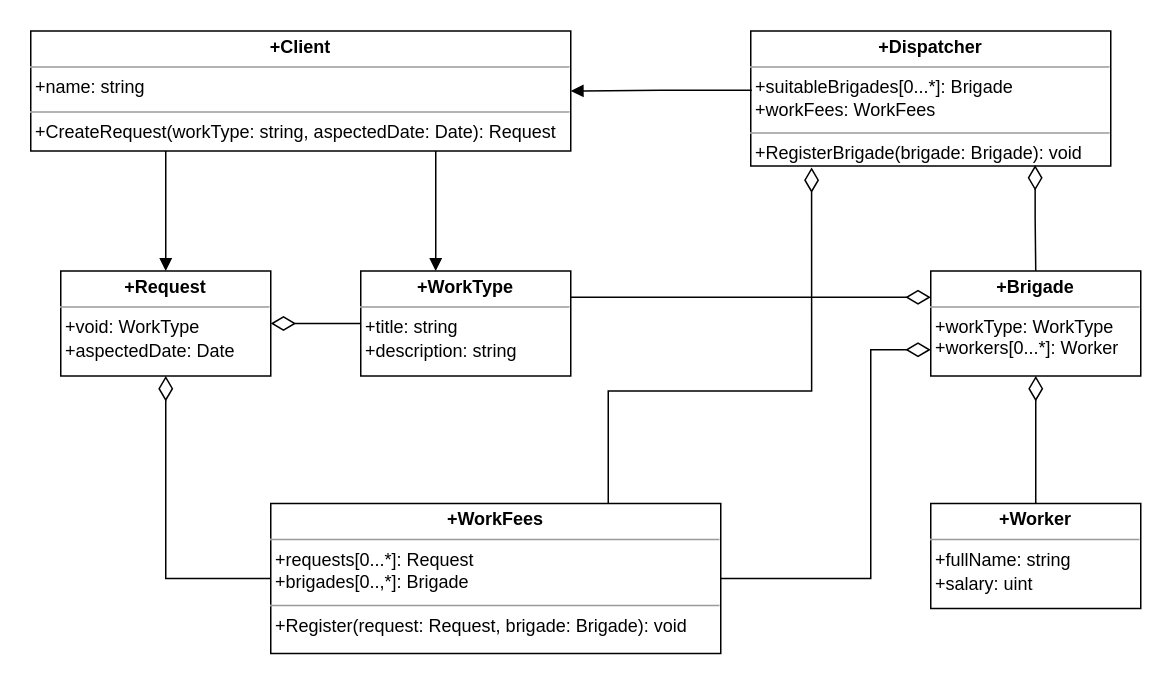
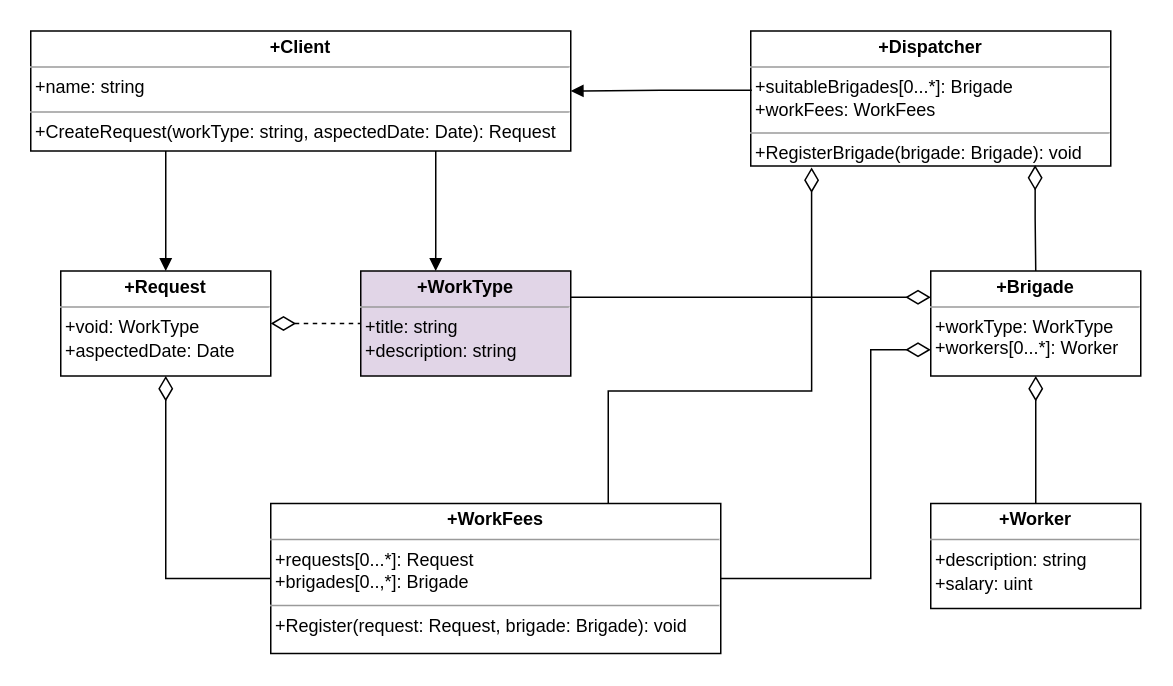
- <mxCell id="12" value="" style="endArrow=none;html=1;endSize=12;startArrow=diamondThin;startSize=14;startFill=0;edgeStyle=orthogonalEdgeStyle;align=left;verticalAlign=bottom;rounded=0;endFill=0;exitX=1;exitY=0.5;exitDx=0;exitDy=0;entryX=0;entryY=0.5;entryDx=0;entryDy=0;" edge="1" parent="1" source="3" target="6"><mxGeometry x="-1" y="3" relative="1" as="geometry"><mxPoint x="120" y="260" as="sourcePoint" /><mxPoint x="190" y="395" as="targetPoint" /></mxGeometry></mxCell>
+ <mxCell id="12" value="" style="endArrow=none;html=1;endSize=12;startArrow=diamondThin;startSize=14;startFill=0;edgeStyle=orthogonalEdgeStyle;align=left;verticalAlign=bottom;rounded=0;endFill=0;exitX=1;exitY=0.5;exitDx=0;exitDy=0;entryX=0;entryY=0.5;entryDx=0;entryDy=0;dashed=1;" edge="1" parent="1" source="3" target="6"><mxGeometry x="-1" y="3" relative="1" as="geometry"><mxPoint x="120" y="260" as="sourcePoint" /><mxPoint x="190" y="395" as="targetPoint" /></mxGeometry></mxCell>
- <mxCell id="6" value="&lt;p style=&quot;margin:0px;margin-top:4px;text-align:center;&quot;&gt;&lt;b&gt;+WorkType&lt;/b&gt;&lt;/p&gt;&lt;hr size=&quot;1&quot;&gt;&lt;div style=&quot;height:2px;&quot;&gt;&amp;nbsp;+title: string&lt;/div&gt;&lt;div style=&quot;height:2px;&quot;&gt;&lt;br&gt;&lt;/div&gt;&lt;div style=&quot;height:2px;&quot;&gt;&lt;span style=&quot;white-space: pre;&quot;&gt;&#09;&lt;/span&gt;&lt;br&gt;&lt;/div&gt;&lt;div style=&quot;height:2px;&quot;&gt;&lt;br&gt;&lt;/div&gt;&lt;div style=&quot;height:2px;&quot;&gt;&lt;br&gt;&lt;/div&gt;&lt;div style=&quot;height:2px;&quot;&gt;&lt;br&gt;&lt;/div&gt;&lt;div style=&quot;height:2px;&quot;&gt;&lt;br&gt;&lt;/div&gt;&lt;div style=&quot;height:2px;&quot;&gt;&lt;br&gt;&lt;/div&gt;&lt;div style=&quot;height:2px;&quot;&gt;&amp;nbsp;+description: string&lt;/div&gt;" style="verticalAlign=top;align=left;overflow=fill;fontSize=12;fontFamily=Helvetica;html=1;whiteSpace=wrap;" vertex="1" parent="1"><mxGeometry x="240" y="180" width="140" height="70" as="geometry" /></mxCell>
+ <mxCell id="6" value="&lt;p style=&quot;margin:0px;margin-top:4px;text-align:center;&quot;&gt;&lt;b&gt;+WorkType&lt;/b&gt;&lt;/p&gt;&lt;hr size=&quot;1&quot;&gt;&lt;div style=&quot;height:2px;&quot;&gt;&amp;nbsp;+title: string&lt;/div&gt;&lt;div style=&quot;height:2px;&quot;&gt;&lt;br&gt;&lt;/div&gt;&lt;div style=&quot;height:2px;&quot;&gt;&lt;span style=&quot;white-space: pre;&quot;&gt;&#09;&lt;/span&gt;&lt;br&gt;&lt;/div&gt;&lt;div style=&quot;height:2px;&quot;&gt;&lt;br&gt;&lt;/div&gt;&lt;div style=&quot;height:2px;&quot;&gt;&lt;br&gt;&lt;/div&gt;&lt;div style=&quot;height:2px;&quot;&gt;&lt;br&gt;&lt;/div&gt;&lt;div style=&quot;height:2px;&quot;&gt;&lt;br&gt;&lt;/div&gt;&lt;div style=&quot;height:2px;&quot;&gt;&lt;br&gt;&lt;/div&gt;&lt;div style=&quot;height:2px;&quot;&gt;&amp;nbsp;+description: string&lt;/div&gt;" style="verticalAlign=top;align=left;overflow=fill;fontSize=12;fontFamily=Helvetica;html=1;whiteSpace=wrap;fillColor=#e1d5e7;" vertex="1" parent="1"><mxGeometry x="240" y="180" width="140" height="70" as="geometry" /></mxCell>
- <mxCell id="8" value="&lt;p style=&quot;margin:0px;margin-top:4px;text-align:center;&quot;&gt;&lt;b&gt;+Worker&lt;/b&gt;&lt;/p&gt;&lt;hr size=&quot;1&quot;&gt;&lt;div style=&quot;height:2px;&quot;&gt;&amp;nbsp;+fullName: string&lt;/div&gt;&lt;div style=&quot;height:2px;&quot;&gt;&lt;br&gt;&lt;/div&gt;&lt;div style=&quot;height:2px;&quot;&gt;&lt;br&gt;&lt;/div&gt;&lt;div style=&quot;height:2px;&quot;&gt;&lt;br&gt;&lt;/div&gt;&lt;div style=&quot;height:2px;&quot;&gt;&lt;br&gt;&lt;/div&gt;&lt;div style=&quot;height:2px;&quot;&gt;&lt;br&gt;&lt;/div&gt;&lt;div style=&quot;height:2px;&quot;&gt;&lt;br&gt;&lt;/div&gt;&lt;div style=&quot;height:2px;&quot;&gt;&lt;br&gt;&lt;/div&gt;&lt;div style=&quot;height:2px;&quot;&gt;&amp;nbsp;+salary: uint&lt;/div&gt;" style="verticalAlign=top;align=left;overflow=fill;fontSize=12;fontFamily=Helvetica;html=1;whiteSpace=wrap;" vertex="1" parent="1"><mxGeometry x="620" y="335" width="140" height="70" as="geometry" /></mxCell>
+ <mxCell id="8" value="&lt;p style=&quot;margin:0px;margin-top:4px;text-align:center;&quot;&gt;&lt;b&gt;+Worker&lt;/b&gt;&lt;/p&gt;&lt;hr size=&quot;1&quot;&gt;&lt;div style=&quot;height:2px;&quot;&gt;&amp;nbsp;+description: string&lt;/div&gt;&lt;div style=&quot;height:2px;&quot;&gt;&lt;br&gt;&lt;/div&gt;&lt;div style=&quot;height:2px;&quot;&gt;&lt;br&gt;&lt;/div&gt;&lt;div style=&quot;height:2px;&quot;&gt;&lt;br&gt;&lt;/div&gt;&lt;div style=&quot;height:2px;&quot;&gt;&lt;br&gt;&lt;/div&gt;&lt;div style=&quot;height:2px;&quot;&gt;&lt;br&gt;&lt;/div&gt;&lt;div style=&quot;height:2px;&quot;&gt;&lt;br&gt;&lt;/div&gt;&lt;div style=&quot;height:2px;&quot;&gt;&lt;br&gt;&lt;/div&gt;&lt;div style=&quot;height:2px;&quot;&gt;&amp;nbsp;+salary: uint&lt;/div&gt;" style="verticalAlign=top;align=left;overflow=fill;fontSize=12;fontFamily=Helvetica;html=1;whiteSpace=wrap;" vertex="1" parent="1"><mxGeometry x="620" y="335" width="140" height="70" as="geometry" /></mxCell>
